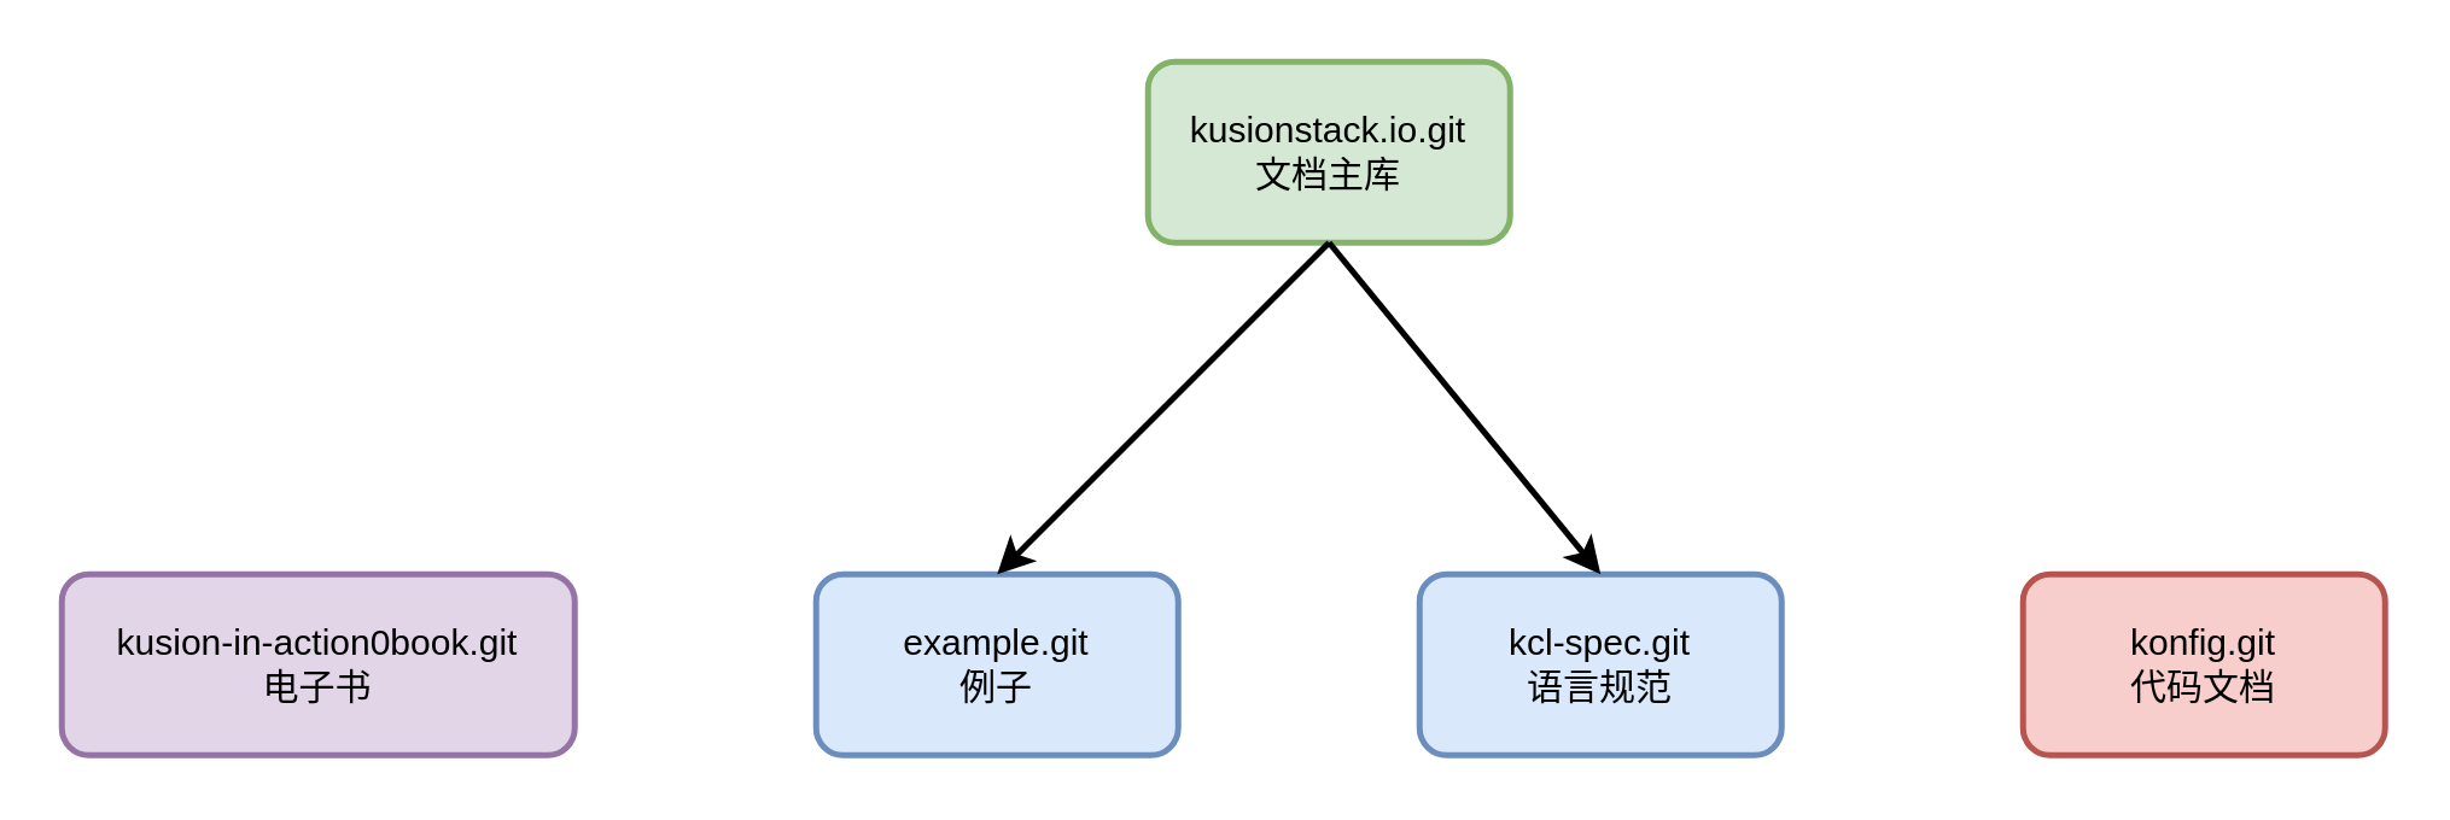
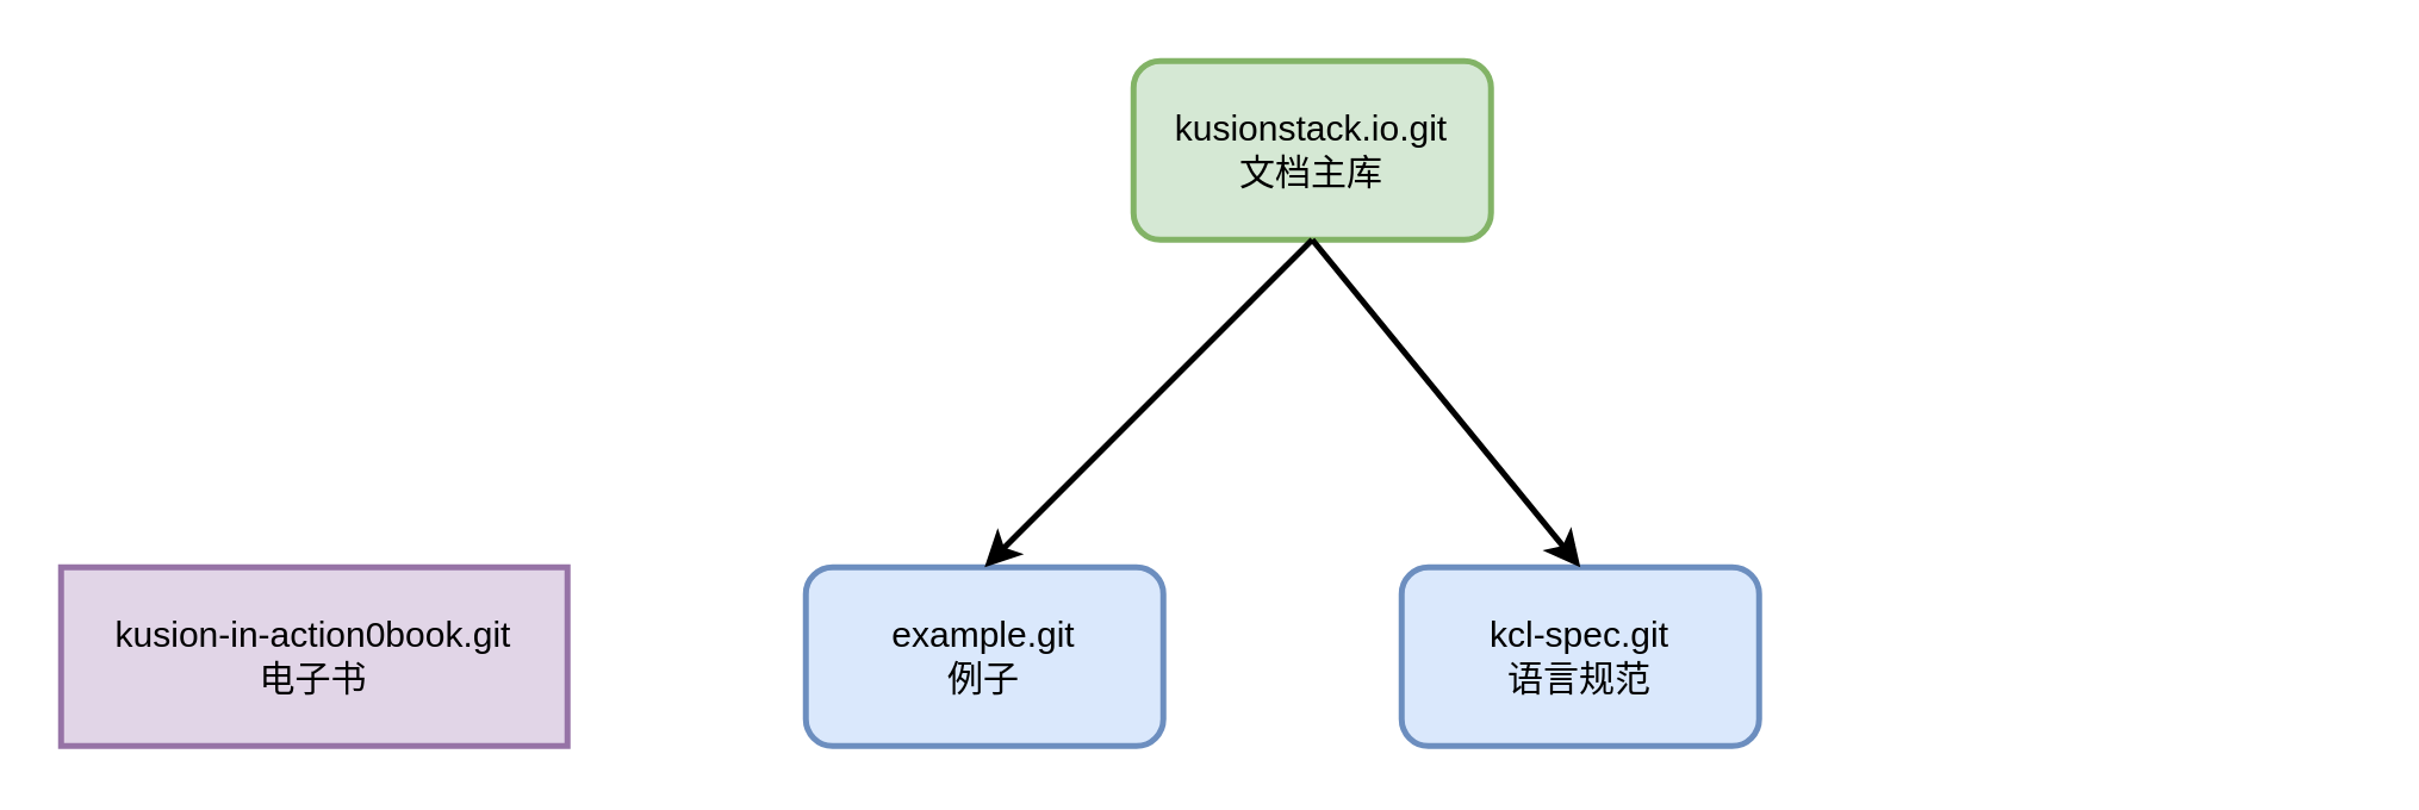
- <mxCell id="3" value="kusion-in-action0book.git&lt;br&gt;电子书" style="rounded=1;whiteSpace=wrap;html=1;strokeWidth=2;fillColor=#e1d5e7;strokeColor=#9673a6;" parent="1" vertex="1"><mxGeometry x="20" y="190" width="170" height="60" as="geometry" /></mxCell>
+ <mxCell id="3" value="kusion-in-action0book.git&lt;br&gt;电子书" style="whiteSpace=wrap;html=1;strokeWidth=2;fillColor=#e1d5e7;strokeColor=#9673a6;rounded=0;" parent="1" vertex="1"><mxGeometry x="20" y="190" width="170" height="60" as="geometry" /></mxCell>
- <mxCell id="7" value="konfig.git&lt;br&gt;代码文档" style="rounded=1;whiteSpace=wrap;html=1;strokeWidth=2;fillColor=#f8cecc;strokeColor=#b85450;" parent="1" vertex="1"><mxGeometry x="670" y="190" width="120" height="60" as="geometry" /></mxCell>
